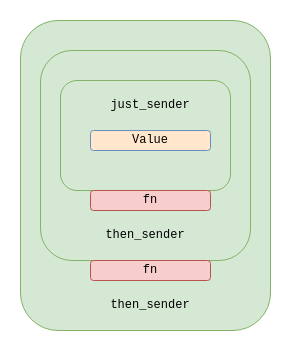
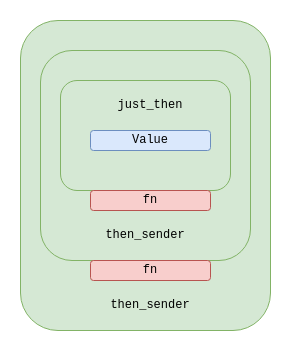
- <mxCell id="7" value="just_sender" style="text;html=1;strokeColor=none;fillColor=none;align=center;verticalAlign=middle;whiteSpace=wrap;rounded=0;fontFamily=Courier New;" vertex="1" parent="1"><mxGeometry x="120" y="90" width="60" height="30" as="geometry" /></mxCell>
+ <mxCell id="7" value="just_then" style="text;html=1;strokeColor=none;fillColor=none;align=center;verticalAlign=middle;whiteSpace=wrap;rounded=0;fontFamily=Courier New;" vertex="1" parent="1"><mxGeometry x="120" y="90" width="60" height="30" as="geometry" /></mxCell>
- <mxCell id="8" value="Value" style="rounded=1;whiteSpace=wrap;html=1;fontFamily=Courier New;fillColor=#ffe6cc;strokeColor=#6c8ebf;" vertex="1" parent="1"><mxGeometry x="90" y="130" width="120" height="20" as="geometry" /></mxCell>
+ <mxCell id="8" value="Value" style="rounded=1;whiteSpace=wrap;html=1;fontFamily=Courier New;fillColor=#dae8fc;strokeColor=#6c8ebf;" vertex="1" parent="1"><mxGeometry x="90" y="130" width="120" height="20" as="geometry" /></mxCell>
